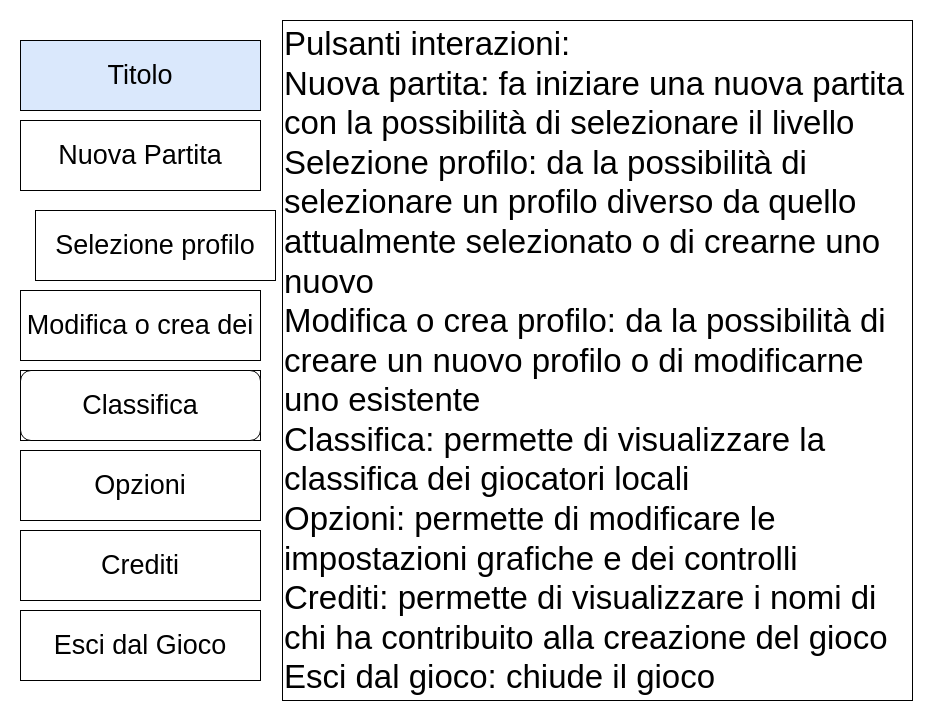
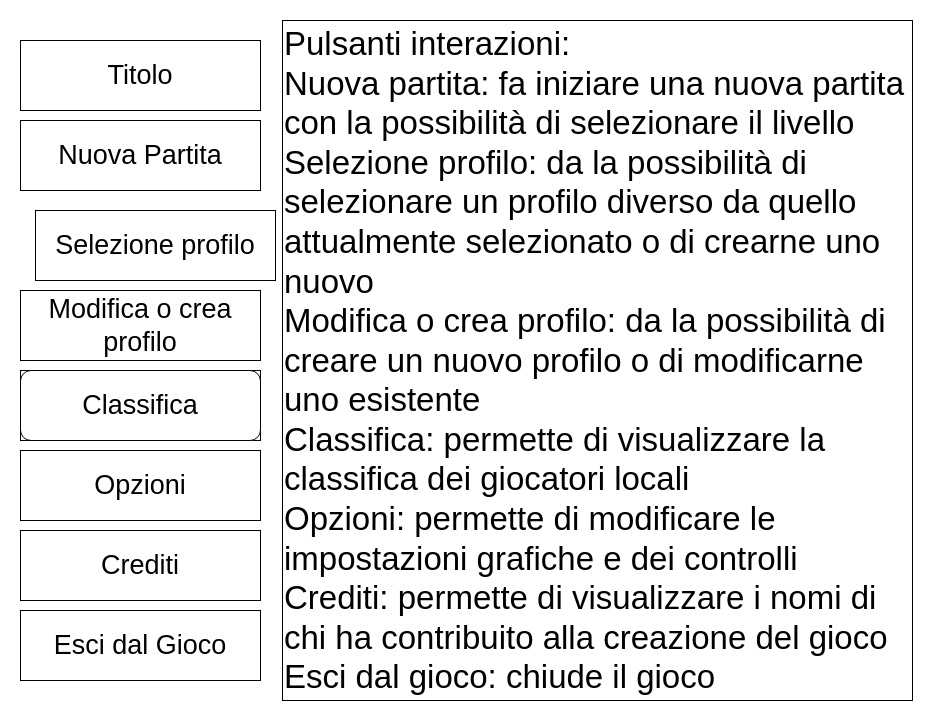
- <mxCell id="9" value="Titolo" style="rounded=0;whiteSpace=wrap;html=1;fontSize=27;fillColor=#dae8fc;" parent="1" vertex="1"><mxGeometry x="20" y="40" width="240" height="70" as="geometry" /></mxCell>
+ <mxCell id="9" value="Titolo" style="rounded=0;whiteSpace=wrap;html=1;fontSize=27;" parent="1" vertex="1"><mxGeometry x="20" y="40" width="240" height="70" as="geometry" /></mxCell>
- <mxCell id="4" value="Modifica o crea dei" style="rounded=0;whiteSpace=wrap;html=1;fontSize=27;" parent="1" vertex="1"><mxGeometry x="20" y="290" width="240" height="70" as="geometry" /></mxCell>
+ <mxCell id="4" value="Modifica o crea profilo" style="rounded=0;whiteSpace=wrap;html=1;fontSize=27;" parent="1" vertex="1"><mxGeometry x="20" y="290" width="240" height="70" as="geometry" /></mxCell>
